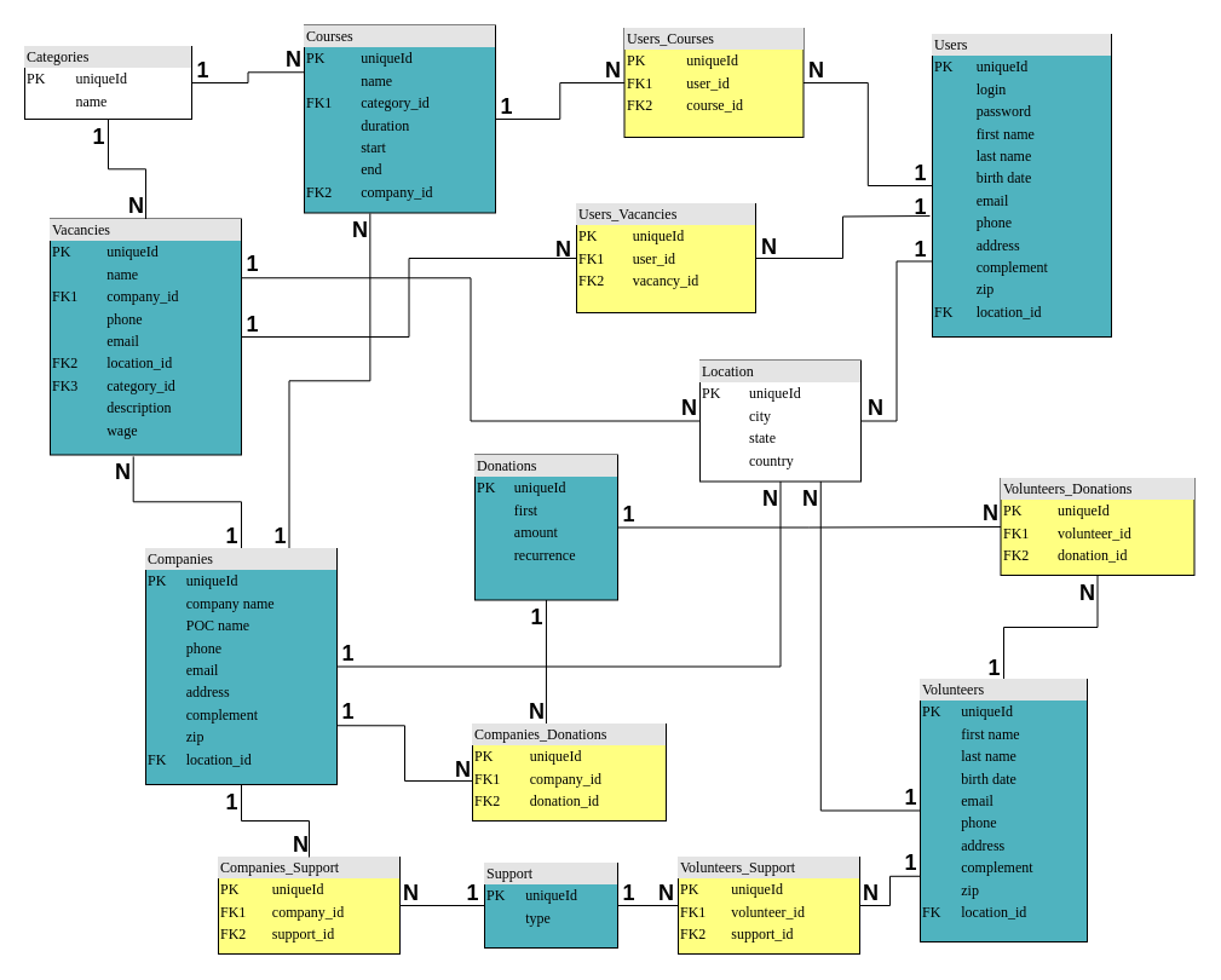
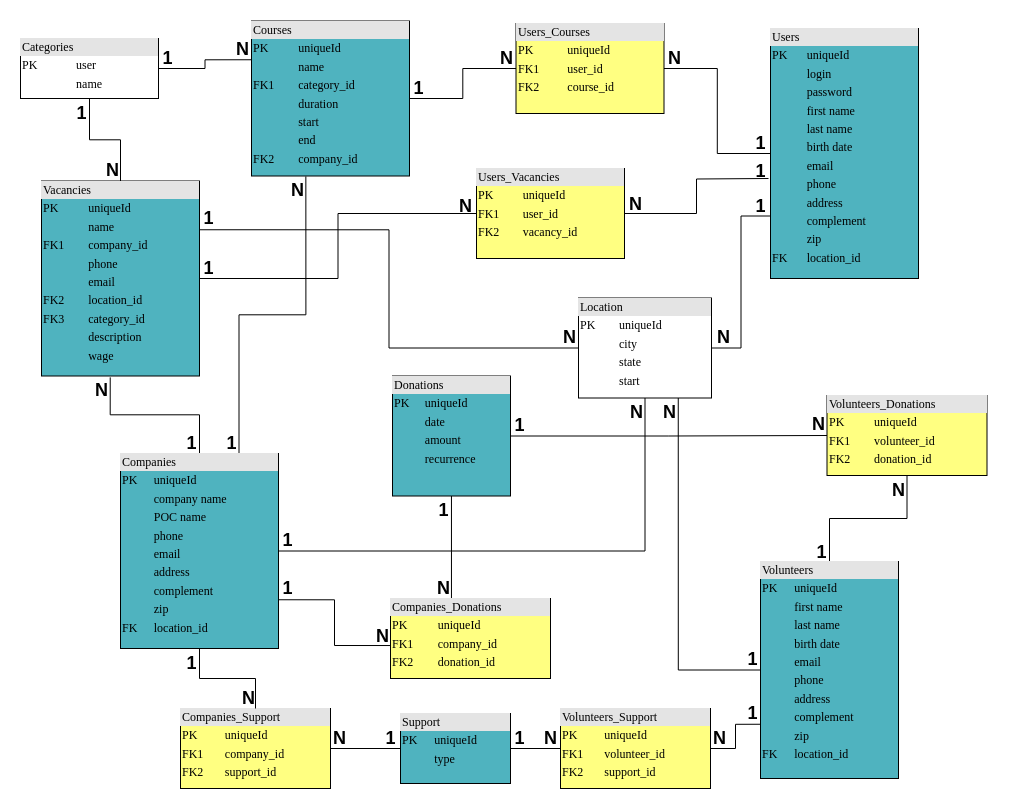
- <mxCell id="5" value="&lt;div style=&quot;box-sizing: border-box ; width: 100% ; background: #e4e4e4 ; padding: 2px&quot;&gt;Categories&lt;/div&gt;&lt;table style=&quot;width: 100% ; font-size: 1em&quot; cellspacing=&quot;0&quot; cellpadding=&quot;2&quot;&gt;&lt;tbody&gt;&lt;tr&gt;&lt;td&gt;PK&lt;/td&gt;&lt;td&gt;uniqueId&lt;/td&gt;&lt;/tr&gt;&lt;tr&gt;&lt;td&gt;&lt;br&gt;&lt;/td&gt;&lt;td&gt;name&lt;/td&gt;&lt;/tr&gt;&lt;tr&gt;&lt;td&gt;&lt;br&gt;&lt;/td&gt;&lt;td&gt;&lt;br&gt;&lt;/td&gt;&lt;/tr&gt;&lt;tr&gt;&lt;td&gt;&lt;br&gt;&lt;/td&gt;&lt;td&gt;&lt;br&gt;&lt;/td&gt;&lt;/tr&gt;&lt;/tbody&gt;&lt;/table&gt;" style="verticalAlign=top;align=left;overflow=fill;html=1;rounded=0;shadow=0;comic=0;labelBackgroundColor=none;strokeWidth=1;fontFamily=Verdana;fontSize=12" parent="1" vertex="1"><mxGeometry x="20" y="38" width="138" height="60" as="geometry" /></mxCell>
+ <mxCell id="5" value="&lt;div style=&quot;box-sizing: border-box ; width: 100% ; background: #e4e4e4 ; padding: 2px&quot;&gt;Categories&lt;/div&gt;&lt;table style=&quot;width: 100% ; font-size: 1em&quot; cellspacing=&quot;0&quot; cellpadding=&quot;2&quot;&gt;&lt;tbody&gt;&lt;tr&gt;&lt;td&gt;PK&lt;/td&gt;&lt;td&gt;user&lt;/td&gt;&lt;/tr&gt;&lt;tr&gt;&lt;td&gt;&lt;br&gt;&lt;/td&gt;&lt;td&gt;name&lt;/td&gt;&lt;/tr&gt;&lt;tr&gt;&lt;td&gt;&lt;br&gt;&lt;/td&gt;&lt;td&gt;&lt;br&gt;&lt;/td&gt;&lt;/tr&gt;&lt;tr&gt;&lt;td&gt;&lt;br&gt;&lt;/td&gt;&lt;td&gt;&lt;br&gt;&lt;/td&gt;&lt;/tr&gt;&lt;/tbody&gt;&lt;/table&gt;" style="verticalAlign=top;align=left;overflow=fill;html=1;rounded=0;shadow=0;comic=0;labelBackgroundColor=none;strokeWidth=1;fontFamily=Verdana;fontSize=12" parent="1" vertex="1"><mxGeometry x="20" y="38" width="138" height="60" as="geometry" /></mxCell>
- <mxCell id="17" value="&lt;div style=&quot;box-sizing: border-box ; width: 100% ; background: #e4e4e4 ; padding: 2px&quot;&gt;Location&lt;/div&gt;&lt;table style=&quot;width: 100% ; font-size: 1em&quot; cellspacing=&quot;0&quot; cellpadding=&quot;2&quot;&gt;&lt;tbody&gt;&lt;tr&gt;&lt;td&gt;PK&lt;br&gt;&lt;/td&gt;&lt;td&gt;uniqueId&lt;/td&gt;&lt;/tr&gt;&lt;tr&gt;&lt;td&gt;&lt;br&gt;&lt;/td&gt;&lt;td&gt;city&lt;/td&gt;&lt;/tr&gt;&lt;tr&gt;&lt;td&gt;&lt;br&gt;&lt;/td&gt;&lt;td&gt;state&lt;br&gt;&lt;/td&gt;&lt;/tr&gt;&lt;tr&gt;&lt;td&gt;&lt;br&gt;&lt;/td&gt;&lt;td&gt;country&lt;br&gt;&lt;/td&gt;&lt;/tr&gt;&lt;tr&gt;&lt;td&gt;&lt;br&gt;&lt;/td&gt;&lt;td&gt;&lt;br&gt;&lt;/td&gt;&lt;/tr&gt;&lt;tr&gt;&lt;td&gt;&lt;br&gt;&lt;/td&gt;&lt;td&gt;&lt;br&gt;&lt;/td&gt;&lt;/tr&gt;&lt;tr&gt;&lt;td&gt;&lt;br&gt;&lt;/td&gt;&lt;td&gt;&lt;br&gt;&lt;/td&gt;&lt;/tr&gt;&lt;tr&gt;&lt;td&gt;&lt;br&gt;&lt;/td&gt;&lt;td&gt;&lt;br&gt;&lt;/td&gt;&lt;/tr&gt;&lt;tr&gt;&lt;td&gt;&lt;br&gt;&lt;/td&gt;&lt;td&gt;&lt;br&gt;&lt;/td&gt;&lt;/tr&gt;&lt;tr&gt;&lt;td&gt;&lt;br&gt;&lt;/td&gt;&lt;td&gt;&lt;br&gt;&lt;/td&gt;&lt;/tr&gt;&lt;tr&gt;&lt;td&gt;&lt;br&gt;&lt;/td&gt;&lt;td&gt;&lt;br&gt;&lt;/td&gt;&lt;/tr&gt;&lt;tr&gt;&lt;td&gt;&lt;br&gt;&lt;/td&gt;&lt;td&gt;&lt;br&gt;&lt;/td&gt;&lt;/tr&gt;&lt;tr&gt;&lt;td&gt;&lt;br&gt;&lt;/td&gt;&lt;td&gt;&lt;br&gt;&lt;/td&gt;&lt;/tr&gt;&lt;tr&gt;&lt;td&gt;&lt;br&gt;&lt;/td&gt;&lt;td&gt;&lt;br&gt;&lt;/td&gt;&lt;/tr&gt;&lt;tr&gt;&lt;td&gt;&lt;br&gt;&lt;/td&gt;&lt;td&gt;&lt;br&gt;&lt;/td&gt;&lt;/tr&gt;&lt;tr&gt;&lt;td&gt;&lt;br&gt;&lt;/td&gt;&lt;td&gt;&lt;br&gt;&lt;/td&gt;&lt;/tr&gt;&lt;tr&gt;&lt;td&gt;&lt;br&gt;&lt;/td&gt;&lt;td&gt;&lt;br&gt;&lt;/td&gt;&lt;/tr&gt;&lt;/tbody&gt;&lt;/table&gt;" style="verticalAlign=top;align=left;overflow=fill;html=1;rounded=0;shadow=0;comic=0;labelBackgroundColor=none;strokeWidth=1;fontFamily=Verdana;fontSize=12" parent="1" vertex="1"><mxGeometry x="578" y="297.5" width="133" height="100" as="geometry" /></mxCell>
+ <mxCell id="17" value="&lt;div style=&quot;box-sizing: border-box ; width: 100% ; background: #e4e4e4 ; padding: 2px&quot;&gt;Location&lt;/div&gt;&lt;table style=&quot;width: 100% ; font-size: 1em&quot; cellspacing=&quot;0&quot; cellpadding=&quot;2&quot;&gt;&lt;tbody&gt;&lt;tr&gt;&lt;td&gt;PK&lt;br&gt;&lt;/td&gt;&lt;td&gt;uniqueId&lt;/td&gt;&lt;/tr&gt;&lt;tr&gt;&lt;td&gt;&lt;br&gt;&lt;/td&gt;&lt;td&gt;city&lt;/td&gt;&lt;/tr&gt;&lt;tr&gt;&lt;td&gt;&lt;br&gt;&lt;/td&gt;&lt;td&gt;state&lt;br&gt;&lt;/td&gt;&lt;/tr&gt;&lt;tr&gt;&lt;td&gt;&lt;br&gt;&lt;/td&gt;&lt;td&gt;start&lt;br&gt;&lt;/td&gt;&lt;/tr&gt;&lt;tr&gt;&lt;td&gt;&lt;br&gt;&lt;/td&gt;&lt;td&gt;&lt;br&gt;&lt;/td&gt;&lt;/tr&gt;&lt;tr&gt;&lt;td&gt;&lt;br&gt;&lt;/td&gt;&lt;td&gt;&lt;br&gt;&lt;/td&gt;&lt;/tr&gt;&lt;tr&gt;&lt;td&gt;&lt;br&gt;&lt;/td&gt;&lt;td&gt;&lt;br&gt;&lt;/td&gt;&lt;/tr&gt;&lt;tr&gt;&lt;td&gt;&lt;br&gt;&lt;/td&gt;&lt;td&gt;&lt;br&gt;&lt;/td&gt;&lt;/tr&gt;&lt;tr&gt;&lt;td&gt;&lt;br&gt;&lt;/td&gt;&lt;td&gt;&lt;br&gt;&lt;/td&gt;&lt;/tr&gt;&lt;tr&gt;&lt;td&gt;&lt;br&gt;&lt;/td&gt;&lt;td&gt;&lt;br&gt;&lt;/td&gt;&lt;/tr&gt;&lt;tr&gt;&lt;td&gt;&lt;br&gt;&lt;/td&gt;&lt;td&gt;&lt;br&gt;&lt;/td&gt;&lt;/tr&gt;&lt;tr&gt;&lt;td&gt;&lt;br&gt;&lt;/td&gt;&lt;td&gt;&lt;br&gt;&lt;/td&gt;&lt;/tr&gt;&lt;tr&gt;&lt;td&gt;&lt;br&gt;&lt;/td&gt;&lt;td&gt;&lt;br&gt;&lt;/td&gt;&lt;/tr&gt;&lt;tr&gt;&lt;td&gt;&lt;br&gt;&lt;/td&gt;&lt;td&gt;&lt;br&gt;&lt;/td&gt;&lt;/tr&gt;&lt;tr&gt;&lt;td&gt;&lt;br&gt;&lt;/td&gt;&lt;td&gt;&lt;br&gt;&lt;/td&gt;&lt;/tr&gt;&lt;tr&gt;&lt;td&gt;&lt;br&gt;&lt;/td&gt;&lt;td&gt;&lt;br&gt;&lt;/td&gt;&lt;/tr&gt;&lt;tr&gt;&lt;td&gt;&lt;br&gt;&lt;/td&gt;&lt;td&gt;&lt;br&gt;&lt;/td&gt;&lt;/tr&gt;&lt;/tbody&gt;&lt;/table&gt;" style="verticalAlign=top;align=left;overflow=fill;html=1;rounded=0;shadow=0;comic=0;labelBackgroundColor=none;strokeWidth=1;fontFamily=Verdana;fontSize=12" parent="1" vertex="1"><mxGeometry x="578" y="297.5" width="133" height="100" as="geometry" /></mxCell>
- <mxCell id="8" value="&lt;div style=&quot;box-sizing: border-box ; width: 100% ; background: #e4e4e4 ; padding: 2px&quot;&gt;Donations&lt;/div&gt;&lt;table style=&quot;width: 100% ; font-size: 1em&quot; cellspacing=&quot;0&quot; cellpadding=&quot;2&quot;&gt;&lt;tbody&gt;&lt;tr&gt;&lt;td&gt;PK&lt;/td&gt;&lt;td&gt;uniqueId&lt;/td&gt;&lt;/tr&gt;&lt;tr&gt;&lt;td&gt;&lt;br&gt;&lt;/td&gt;&lt;td&gt;first&lt;/td&gt;&lt;/tr&gt;&lt;tr&gt;&lt;td&gt;&lt;br&gt;&lt;/td&gt;&lt;td&gt;amount&lt;br&gt;&lt;/td&gt;&lt;/tr&gt;&lt;tr&gt;&lt;td&gt;&lt;br&gt;&lt;/td&gt;&lt;td&gt;recurrence&lt;br&gt;&lt;/td&gt;&lt;/tr&gt;&lt;tr&gt;&lt;td&gt;&lt;br&gt;&lt;/td&gt;&lt;td&gt;&lt;br&gt;&lt;/td&gt;&lt;/tr&gt;&lt;tr&gt;&lt;td&gt;&lt;br&gt;&lt;/td&gt;&lt;td&gt;&lt;br&gt;&lt;/td&gt;&lt;/tr&gt;&lt;tr&gt;&lt;td&gt;&lt;br&gt;&lt;/td&gt;&lt;td&gt;&lt;br&gt;&lt;/td&gt;&lt;/tr&gt;&lt;tr&gt;&lt;td&gt;&lt;br&gt;&lt;/td&gt;&lt;td&gt;&lt;br&gt;&lt;/td&gt;&lt;/tr&gt;&lt;tr&gt;&lt;td&gt;&lt;br&gt;&lt;/td&gt;&lt;td&gt;&lt;br&gt;&lt;/td&gt;&lt;/tr&gt;&lt;tr&gt;&lt;td&gt;&lt;br&gt;&lt;/td&gt;&lt;td&gt;&lt;br&gt;&lt;/td&gt;&lt;/tr&gt;&lt;/tbody&gt;&lt;/table&gt;" style="verticalAlign=top;align=left;overflow=fill;html=1;rounded=0;shadow=0;comic=0;labelBackgroundColor=none;strokeWidth=1;fontFamily=Verdana;fontSize=12;fillColor=#4FB3BF;" parent="1" vertex="1"><mxGeometry x="392" y="375.5" width="118" height="120" as="geometry" /></mxCell>
+ <mxCell id="8" value="&lt;div style=&quot;box-sizing: border-box ; width: 100% ; background: #e4e4e4 ; padding: 2px&quot;&gt;Donations&lt;/div&gt;&lt;table style=&quot;width: 100% ; font-size: 1em&quot; cellspacing=&quot;0&quot; cellpadding=&quot;2&quot;&gt;&lt;tbody&gt;&lt;tr&gt;&lt;td&gt;PK&lt;/td&gt;&lt;td&gt;uniqueId&lt;/td&gt;&lt;/tr&gt;&lt;tr&gt;&lt;td&gt;&lt;br&gt;&lt;/td&gt;&lt;td&gt;date&lt;/td&gt;&lt;/tr&gt;&lt;tr&gt;&lt;td&gt;&lt;br&gt;&lt;/td&gt;&lt;td&gt;amount&lt;br&gt;&lt;/td&gt;&lt;/tr&gt;&lt;tr&gt;&lt;td&gt;&lt;br&gt;&lt;/td&gt;&lt;td&gt;recurrence&lt;br&gt;&lt;/td&gt;&lt;/tr&gt;&lt;tr&gt;&lt;td&gt;&lt;br&gt;&lt;/td&gt;&lt;td&gt;&lt;br&gt;&lt;/td&gt;&lt;/tr&gt;&lt;tr&gt;&lt;td&gt;&lt;br&gt;&lt;/td&gt;&lt;td&gt;&lt;br&gt;&lt;/td&gt;&lt;/tr&gt;&lt;tr&gt;&lt;td&gt;&lt;br&gt;&lt;/td&gt;&lt;td&gt;&lt;br&gt;&lt;/td&gt;&lt;/tr&gt;&lt;tr&gt;&lt;td&gt;&lt;br&gt;&lt;/td&gt;&lt;td&gt;&lt;br&gt;&lt;/td&gt;&lt;/tr&gt;&lt;tr&gt;&lt;td&gt;&lt;br&gt;&lt;/td&gt;&lt;td&gt;&lt;br&gt;&lt;/td&gt;&lt;/tr&gt;&lt;tr&gt;&lt;td&gt;&lt;br&gt;&lt;/td&gt;&lt;td&gt;&lt;br&gt;&lt;/td&gt;&lt;/tr&gt;&lt;/tbody&gt;&lt;/table&gt;" style="verticalAlign=top;align=left;overflow=fill;html=1;rounded=0;shadow=0;comic=0;labelBackgroundColor=none;strokeWidth=1;fontFamily=Verdana;fontSize=12;fillColor=#4FB3BF;" parent="1" vertex="1"><mxGeometry x="392" y="375.5" width="118" height="120" as="geometry" /></mxCell>
